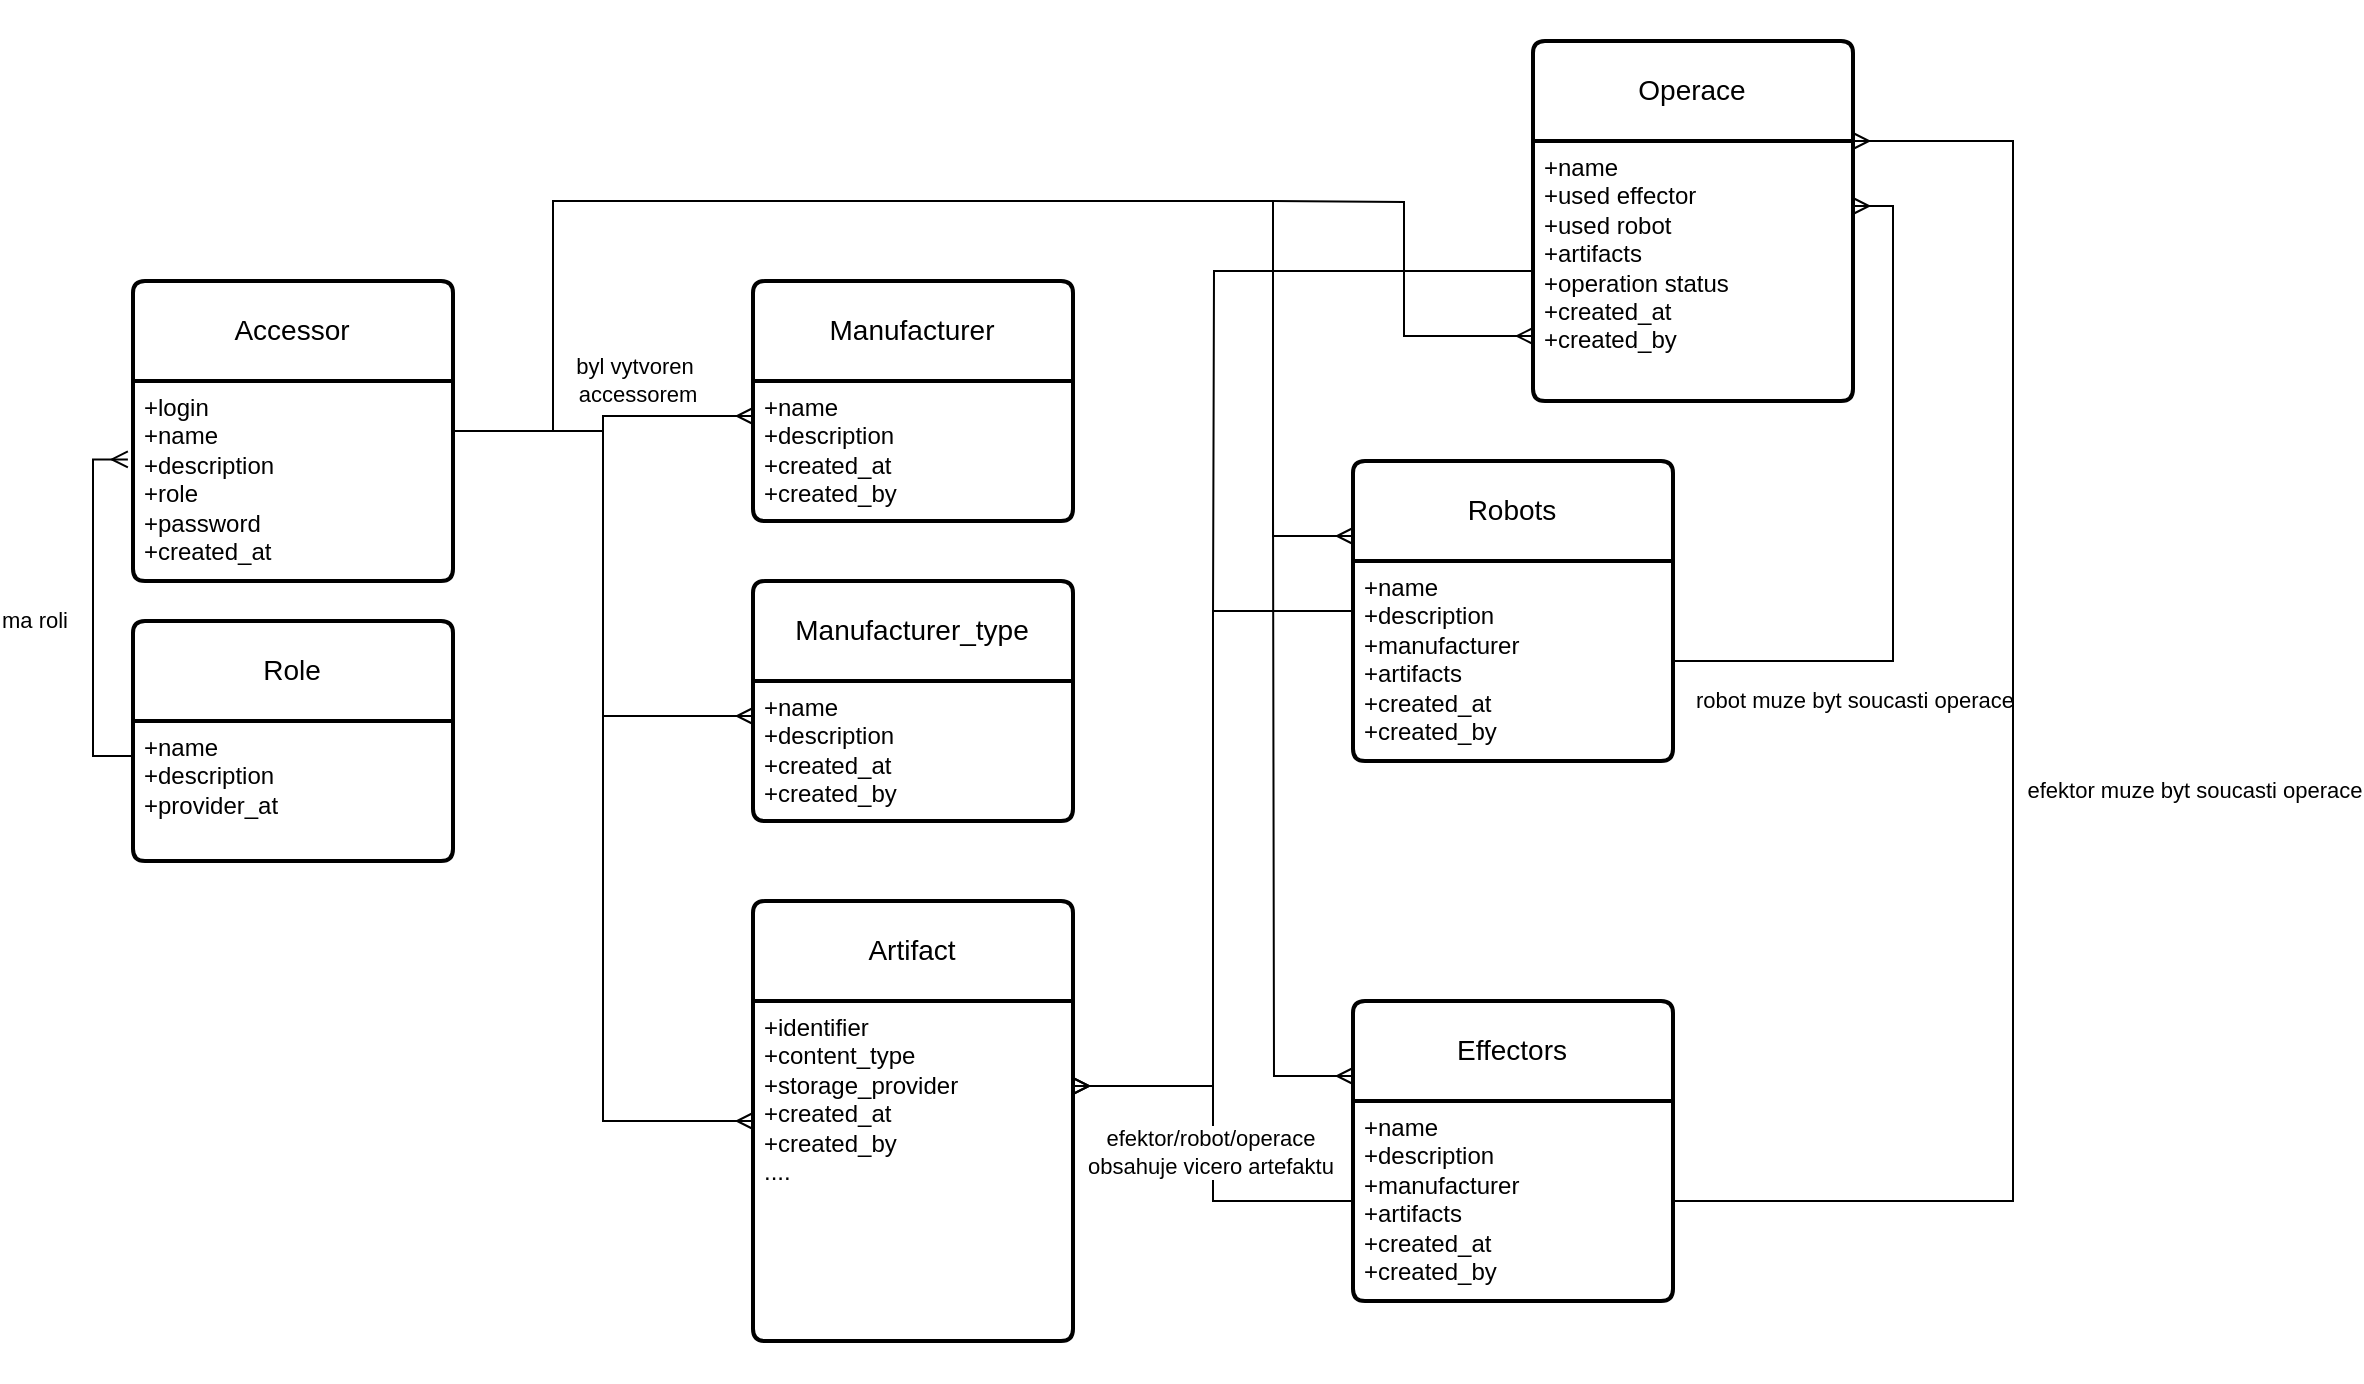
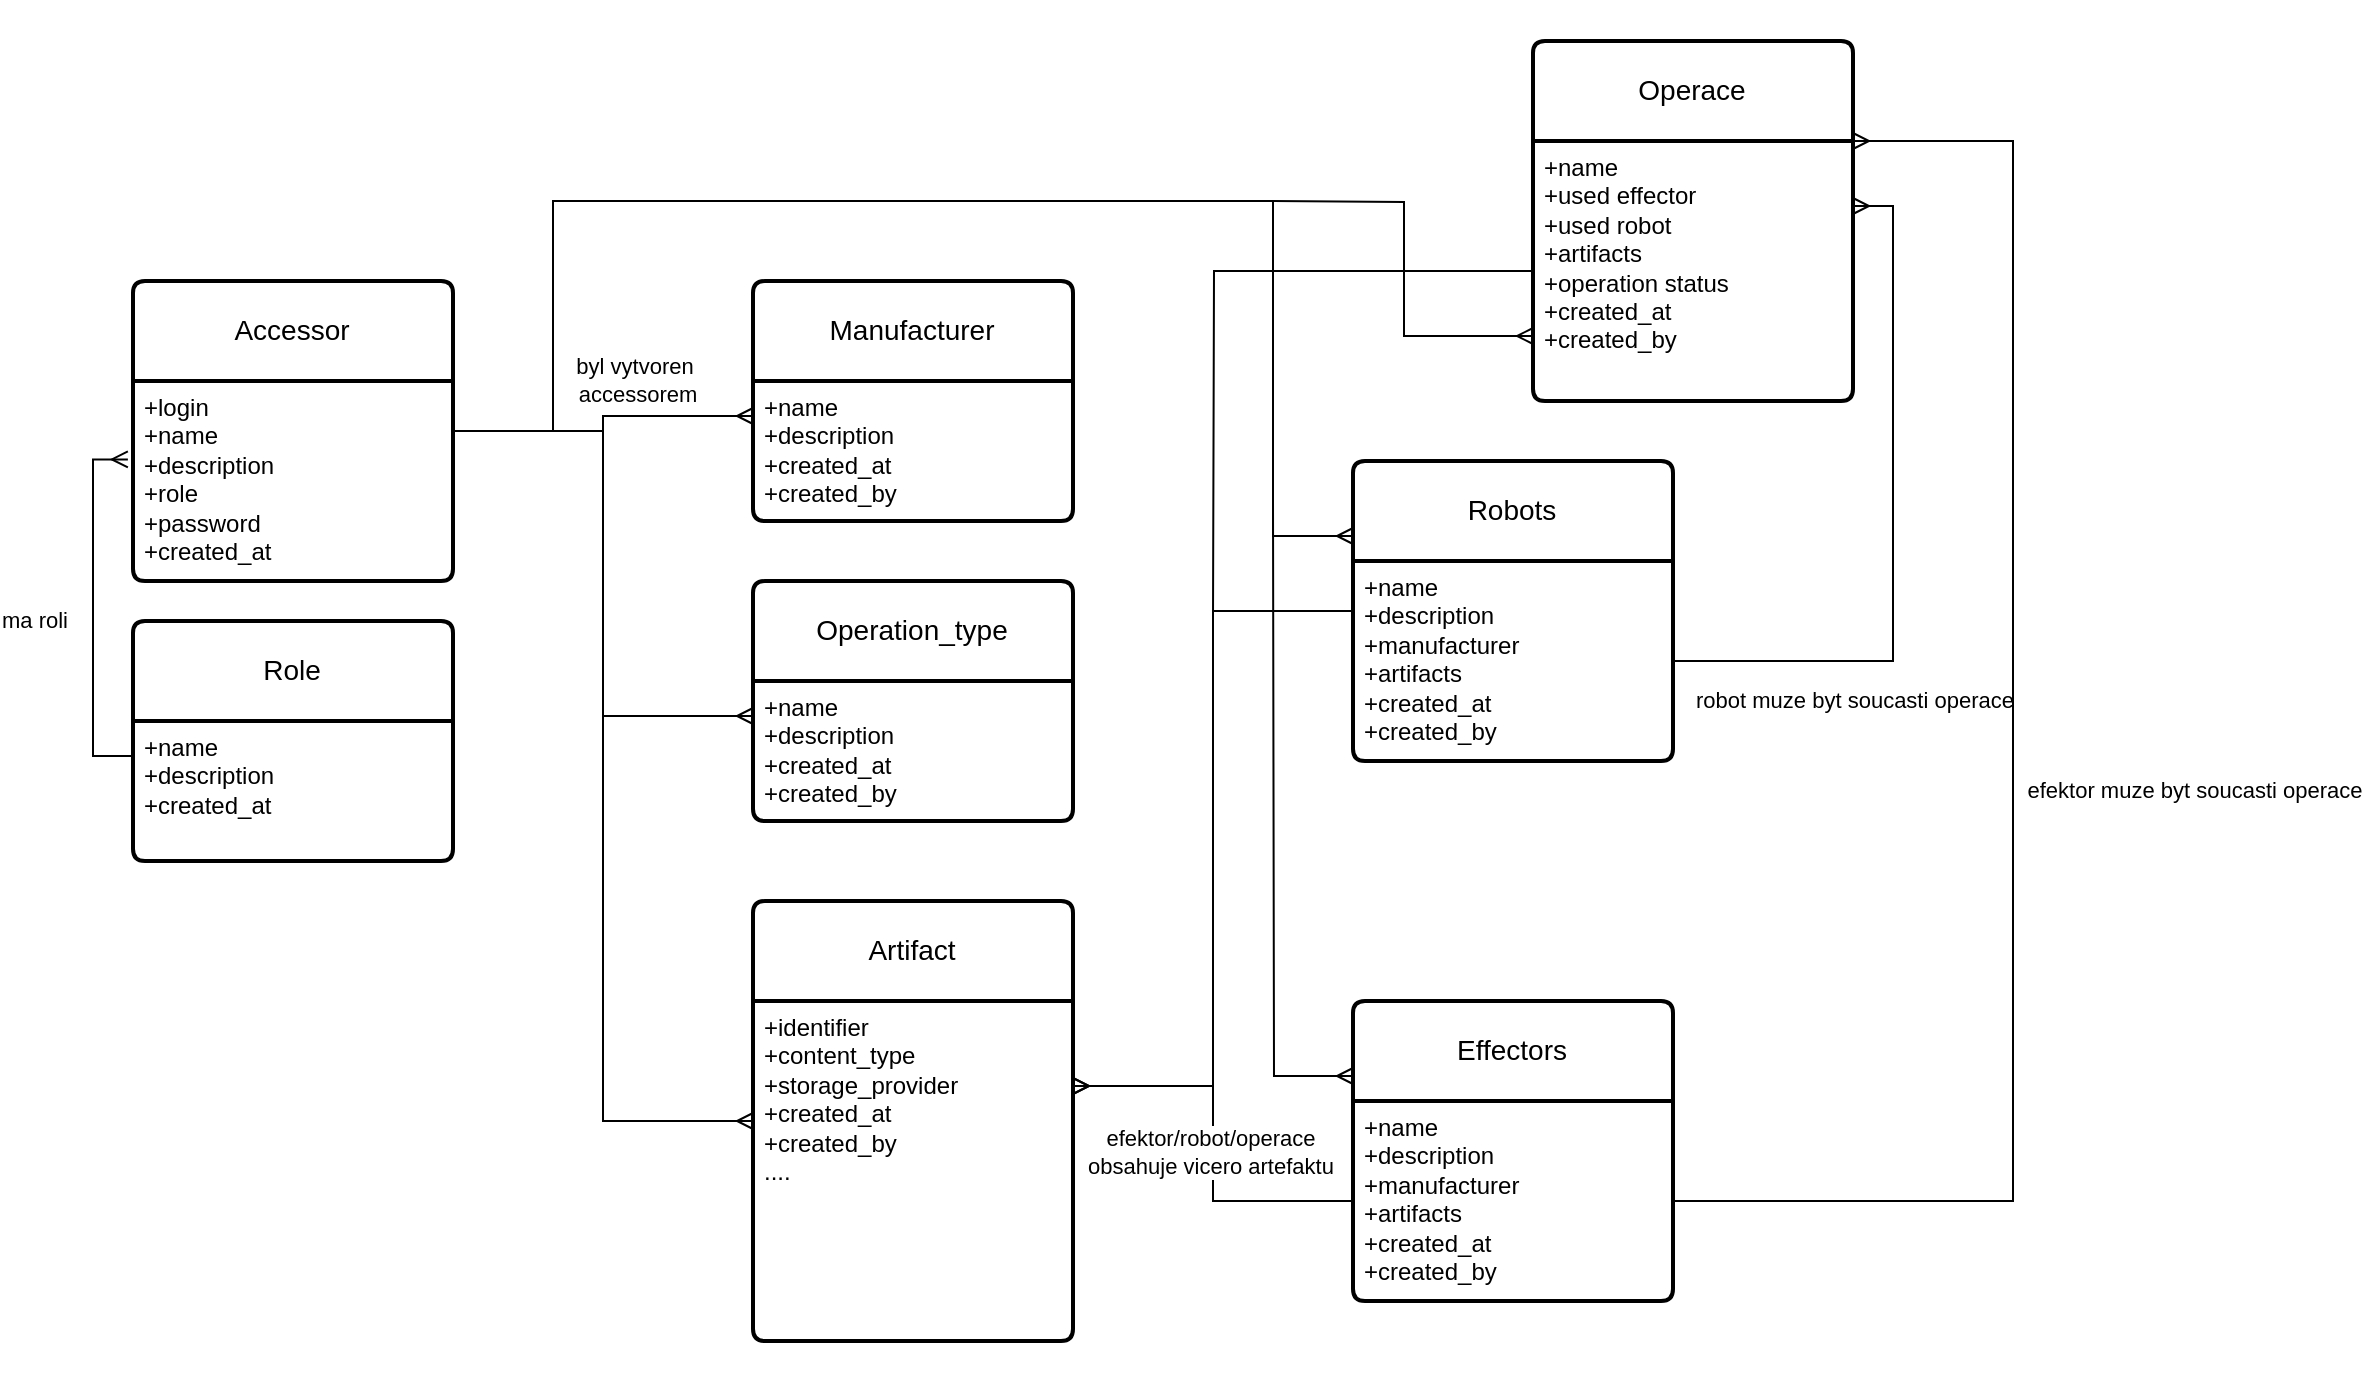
- <mxCell id="8" value="Manufacturer_type" style="swimlane;childLayout=stackLayout;horizontal=1;startSize=50;horizontalStack=0;rounded=1;fontSize=14;fontStyle=0;strokeWidth=2;resizeParent=0;resizeLast=1;shadow=0;dashed=0;align=center;arcSize=4;whiteSpace=wrap;html=1;" vertex="1" parent="1"><mxGeometry x="350" y="290" width="160" height="120" as="geometry" /></mxCell>
+ <mxCell id="8" value="Operation_type" style="swimlane;childLayout=stackLayout;horizontal=1;startSize=50;horizontalStack=0;rounded=1;fontSize=14;fontStyle=0;strokeWidth=2;resizeParent=0;resizeLast=1;shadow=0;dashed=0;align=center;arcSize=4;whiteSpace=wrap;html=1;" vertex="1" parent="1"><mxGeometry x="350" y="290" width="160" height="120" as="geometry" /></mxCell>
- <mxCell id="7" value="+name&lt;br&gt;+description&lt;br&gt;&lt;div&gt;&lt;div&gt;+provider_at&lt;/div&gt;&lt;div&gt;&lt;br&gt;&lt;/div&gt;&lt;/div&gt;" style="align=left;strokeColor=none;fillColor=none;spacingLeft=4;spacingRight=4;fontSize=12;verticalAlign=top;resizable=0;rotatable=0;part=1;html=1;whiteSpace=wrap;" vertex="1" parent="6"><mxGeometry y="50" width="160" height="70" as="geometry" /></mxCell>
+ <mxCell id="7" value="+name&lt;br&gt;+description&lt;br&gt;&lt;div&gt;&lt;div&gt;+created_at&lt;/div&gt;&lt;div&gt;&lt;br&gt;&lt;/div&gt;&lt;/div&gt;" style="align=left;strokeColor=none;fillColor=none;spacingLeft=4;spacingRight=4;fontSize=12;verticalAlign=top;resizable=0;rotatable=0;part=1;html=1;whiteSpace=wrap;" vertex="1" parent="6"><mxGeometry y="50" width="160" height="70" as="geometry" /></mxCell>
